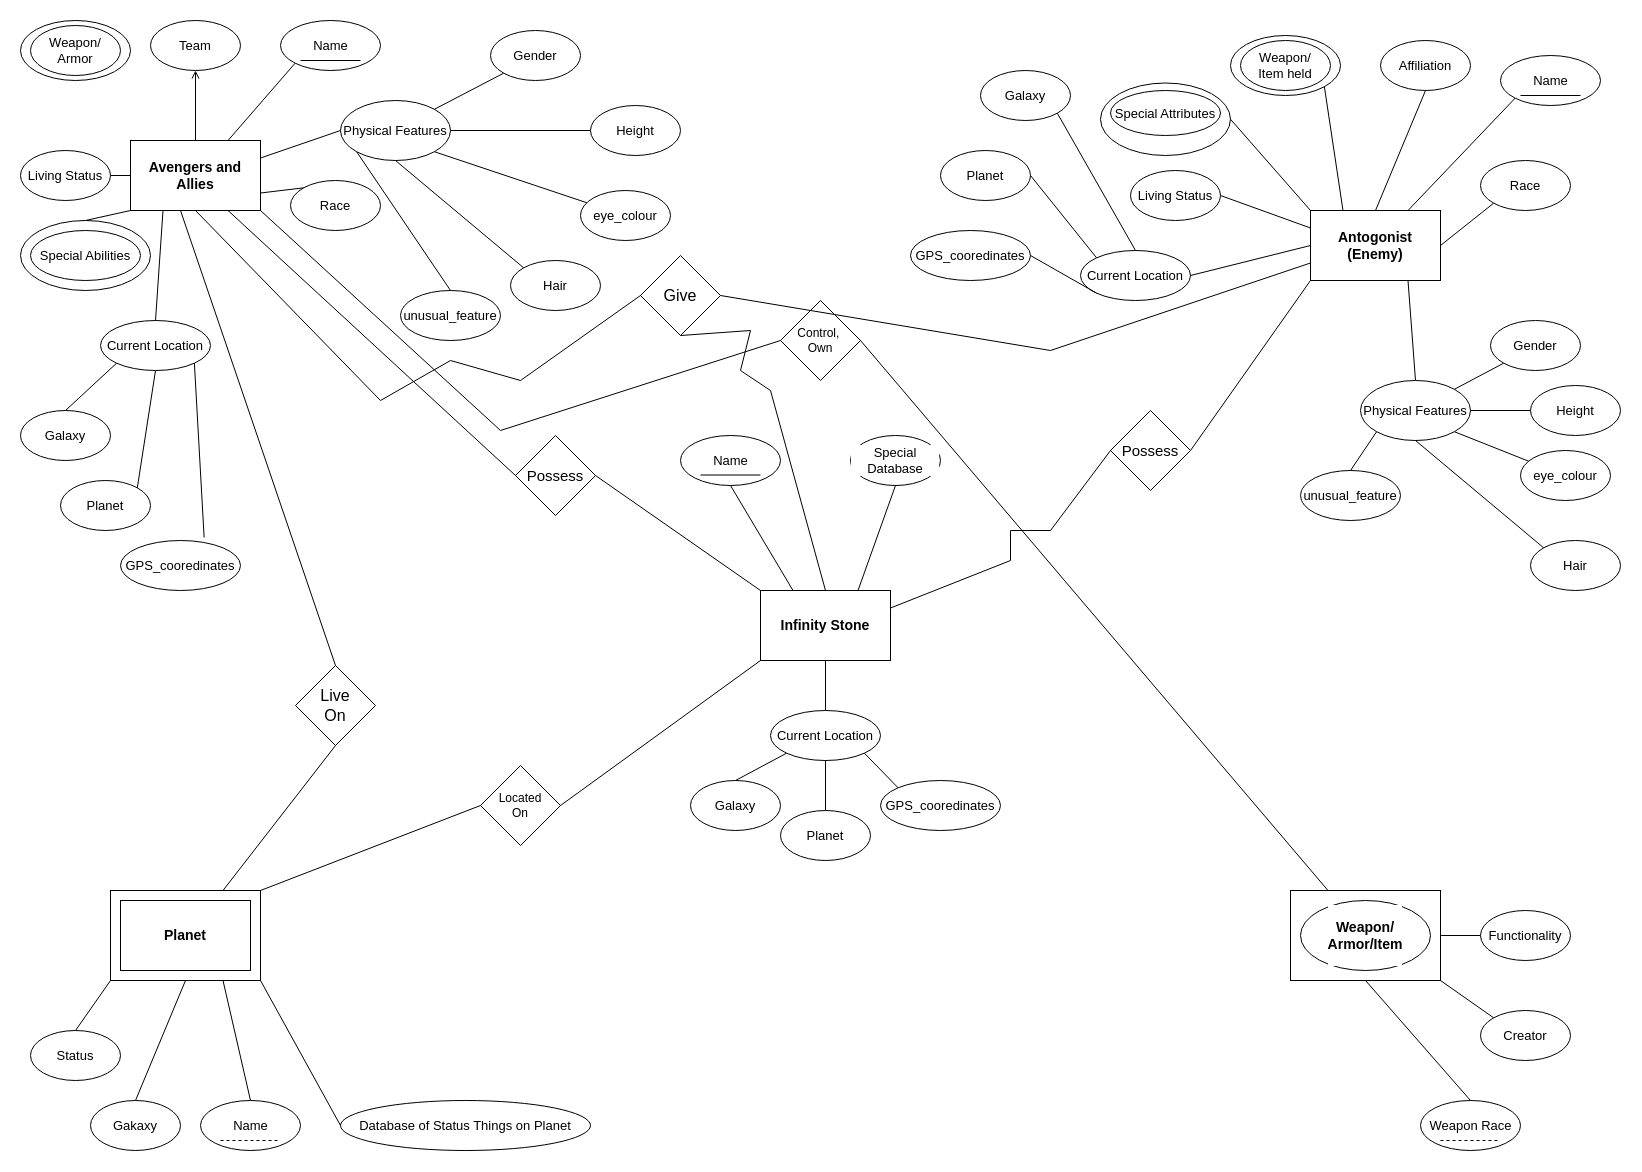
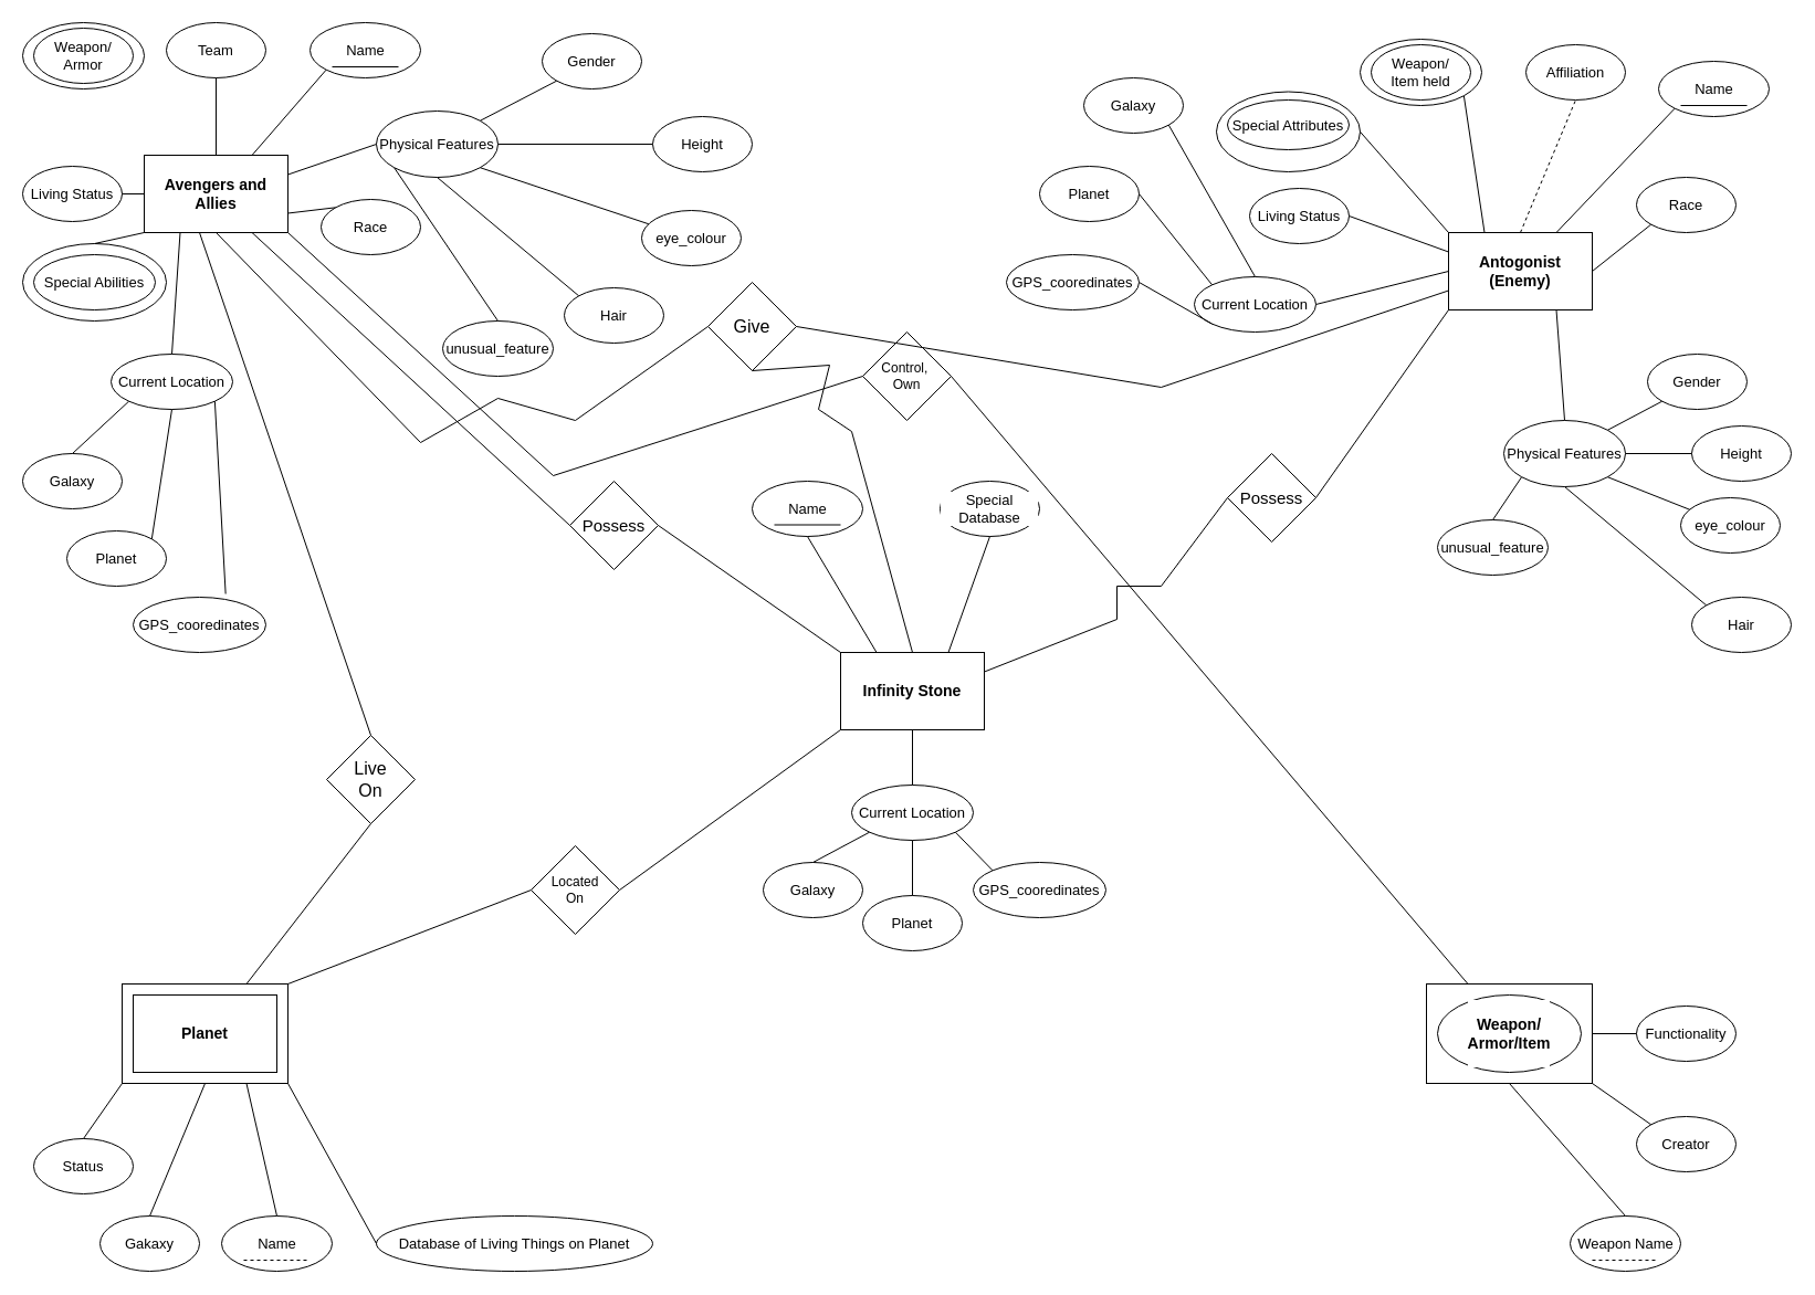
- <mxCell id="42" value="" style="endArrow=open;html=1;rounded=0;fontSize=13;exitX=0.5;exitY=0;exitDx=0;exitDy=0;entryX=0.5;entryY=1;entryDx=0;entryDy=0;" parent="1" source="2" target="25" edge="1"><mxGeometry width="50" height="50" relative="1" as="geometry"><mxPoint x="550" y="390" as="sourcePoint" /><mxPoint x="600" y="340" as="targetPoint" /></mxGeometry></mxCell>
+ <mxCell id="42" value="" style="endArrow=none;html=1;rounded=0;fontSize=13;exitX=0.5;exitY=0;exitDx=0;exitDy=0;entryX=0.5;entryY=1;entryDx=0;entryDy=0;" parent="1" source="2" target="25" edge="1"><mxGeometry width="50" height="50" relative="1" as="geometry"><mxPoint x="550" y="390" as="sourcePoint" /><mxPoint x="600" y="340" as="targetPoint" /></mxGeometry></mxCell>
- <mxCell id="75" value="" style="endArrow=none;html=1;rounded=0;fontSize=13;exitX=0.5;exitY=0;exitDx=0;exitDy=0;entryX=0.5;entryY=1;entryDx=0;entryDy=0;" parent="1" source="6" target="74" edge="1"><mxGeometry width="50" height="50" relative="1" as="geometry"><mxPoint x="1200" y="440" as="sourcePoint" /><mxPoint x="1250" y="390" as="targetPoint" /></mxGeometry></mxCell>
+ <mxCell id="75" value="" style="endArrow=none;html=1;rounded=0;fontSize=13;exitX=0.5;exitY=0;exitDx=0;exitDy=0;entryX=0.5;entryY=1;entryDx=0;entryDy=0;dashed=1;" parent="1" source="6" target="74" edge="1"><mxGeometry width="50" height="50" relative="1" as="geometry"><mxPoint x="1200" y="440" as="sourcePoint" /><mxPoint x="1250" y="390" as="targetPoint" /></mxGeometry></mxCell>
- <mxCell id="90" value="Database of Status Things on Planet" style="ellipse;whiteSpace=wrap;html=1;labelBackgroundColor=default;labelBorderColor=none;fontSize=13;fillColor=none;" parent="1" vertex="1"><mxGeometry x="340" y="1100" width="250" height="50" as="geometry" /></mxCell>
+ <mxCell id="90" value="Database of Living Things on Planet" style="ellipse;whiteSpace=wrap;html=1;labelBackgroundColor=default;labelBorderColor=none;fontSize=13;fillColor=none;" parent="1" vertex="1"><mxGeometry x="340" y="1100" width="250" height="50" as="geometry" /></mxCell>
- <mxCell id="15" value="Weapon Race" style="ellipse;html=1;labelBackgroundColor=default;labelBorderColor=none;fontSize=13;" parent="1" vertex="1"><mxGeometry x="1420" y="1100" width="100" height="50" as="geometry" /></mxCell>
+ <mxCell id="15" value="Weapon Name" style="ellipse;html=1;labelBackgroundColor=default;labelBorderColor=none;fontSize=13;" parent="1" vertex="1"><mxGeometry x="1420" y="1100" width="100" height="50" as="geometry" /></mxCell>
